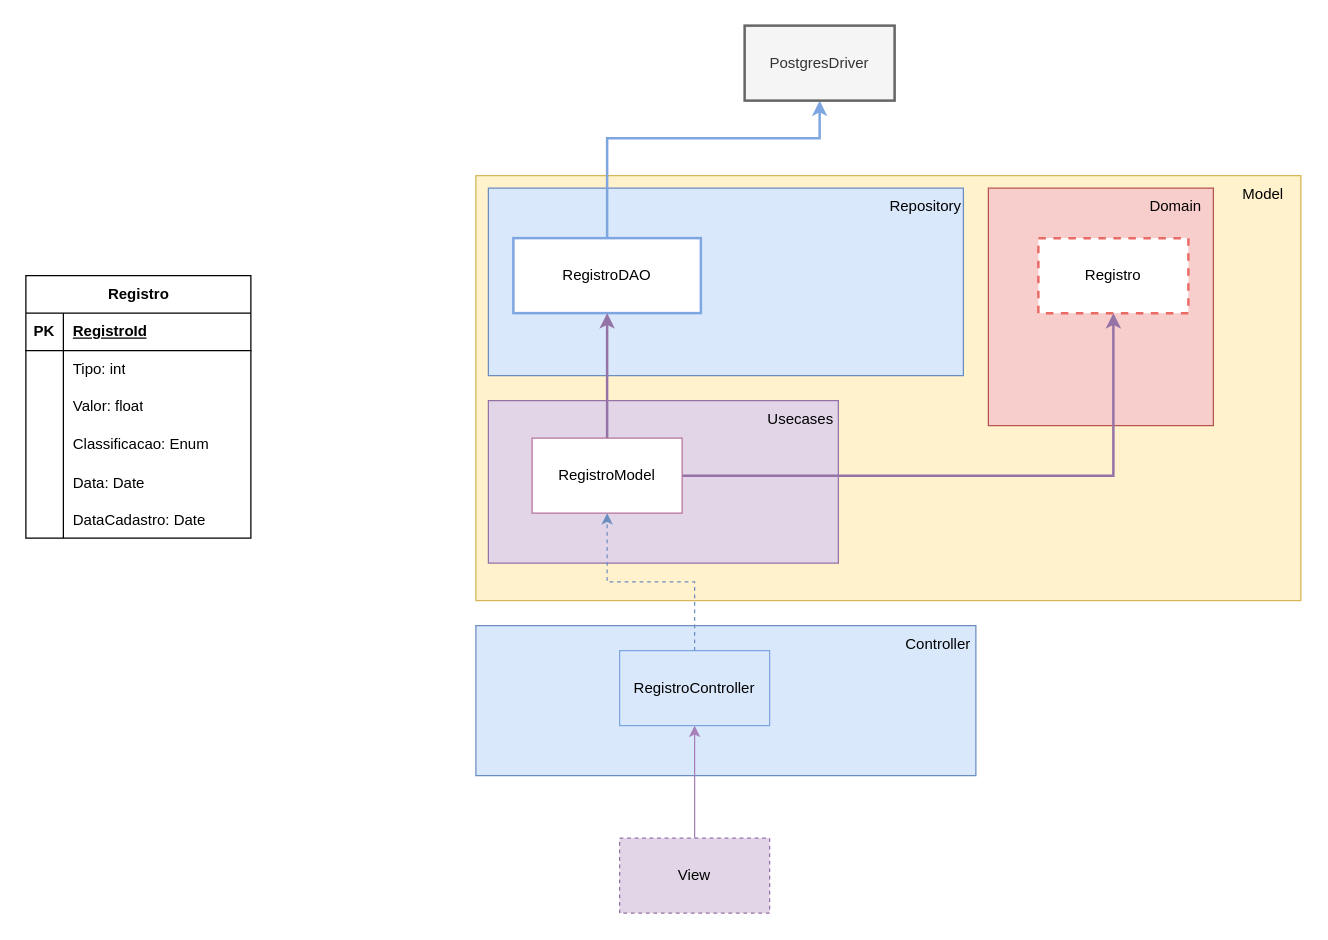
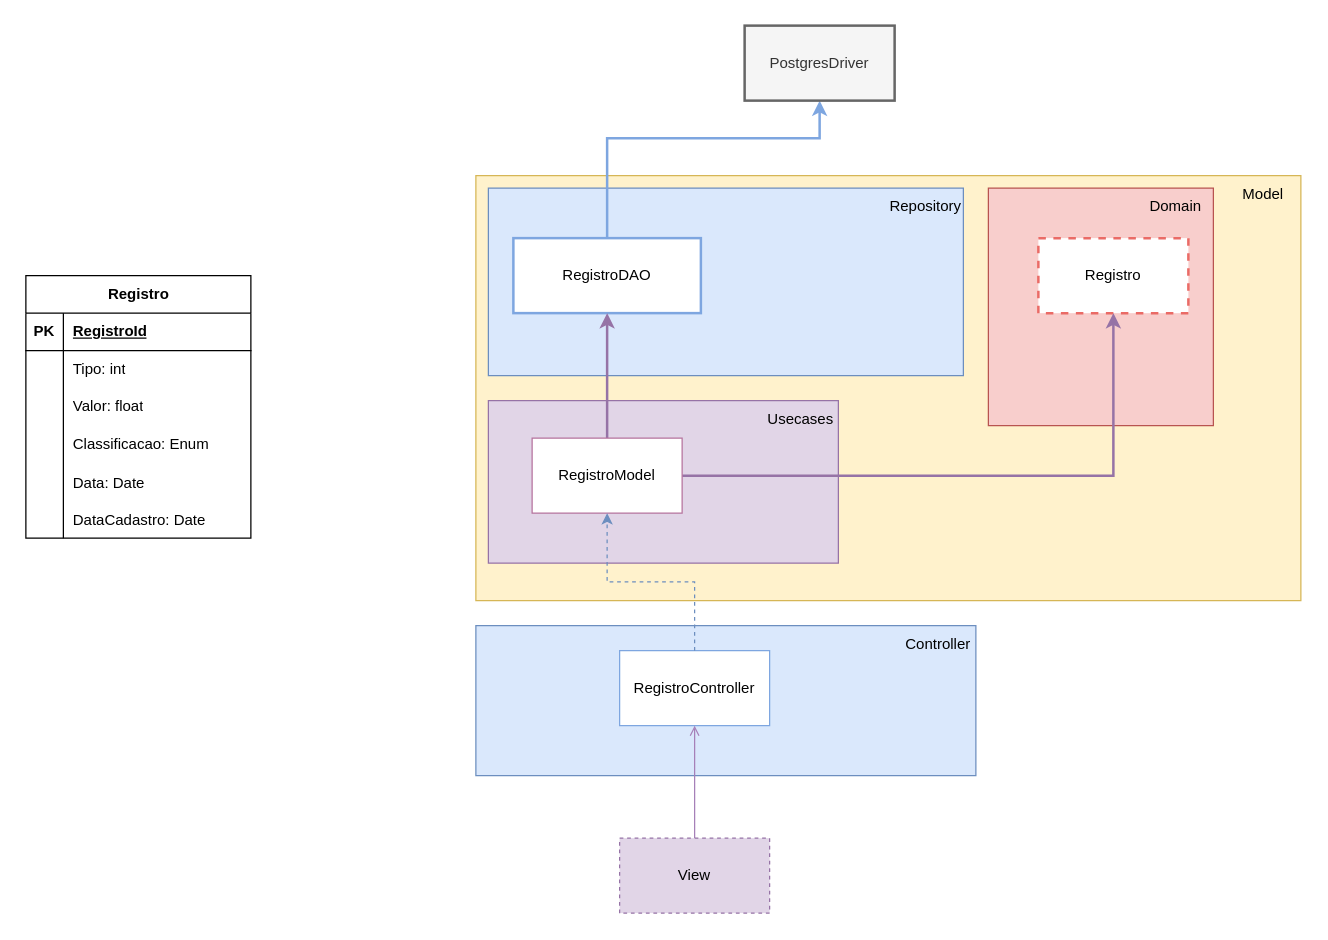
- <mxCell id="33" value="RegistroController" style="rounded=0;whiteSpace=wrap;html=1;strokeColor=#7EA6E0;fillColor=#dae8fc;" parent="1" vertex="1"><mxGeometry x="495" y="520" width="120" height="60" as="geometry" /></mxCell>
+ <mxCell id="33" value="RegistroController" style="rounded=0;whiteSpace=wrap;html=1;strokeColor=#7EA6E0;" parent="1" vertex="1"><mxGeometry x="495" y="520" width="120" height="60" as="geometry" /></mxCell>
- <mxCell id="34" style="edgeStyle=orthogonalEdgeStyle;rounded=0;orthogonalLoop=1;jettySize=auto;html=1;entryX=0.5;entryY=1;entryDx=0;entryDy=0;strokeColor=#A680B8;" parent="1" source="35" target="33" edge="1"><mxGeometry relative="1" as="geometry" /></mxCell>
+ <mxCell id="34" style="edgeStyle=orthogonalEdgeStyle;rounded=0;orthogonalLoop=1;jettySize=auto;html=1;entryX=0.5;entryY=1;entryDx=0;entryDy=0;strokeColor=#A680B8;endArrow=open;" parent="1" source="35" target="33" edge="1"><mxGeometry relative="1" as="geometry" /></mxCell>
